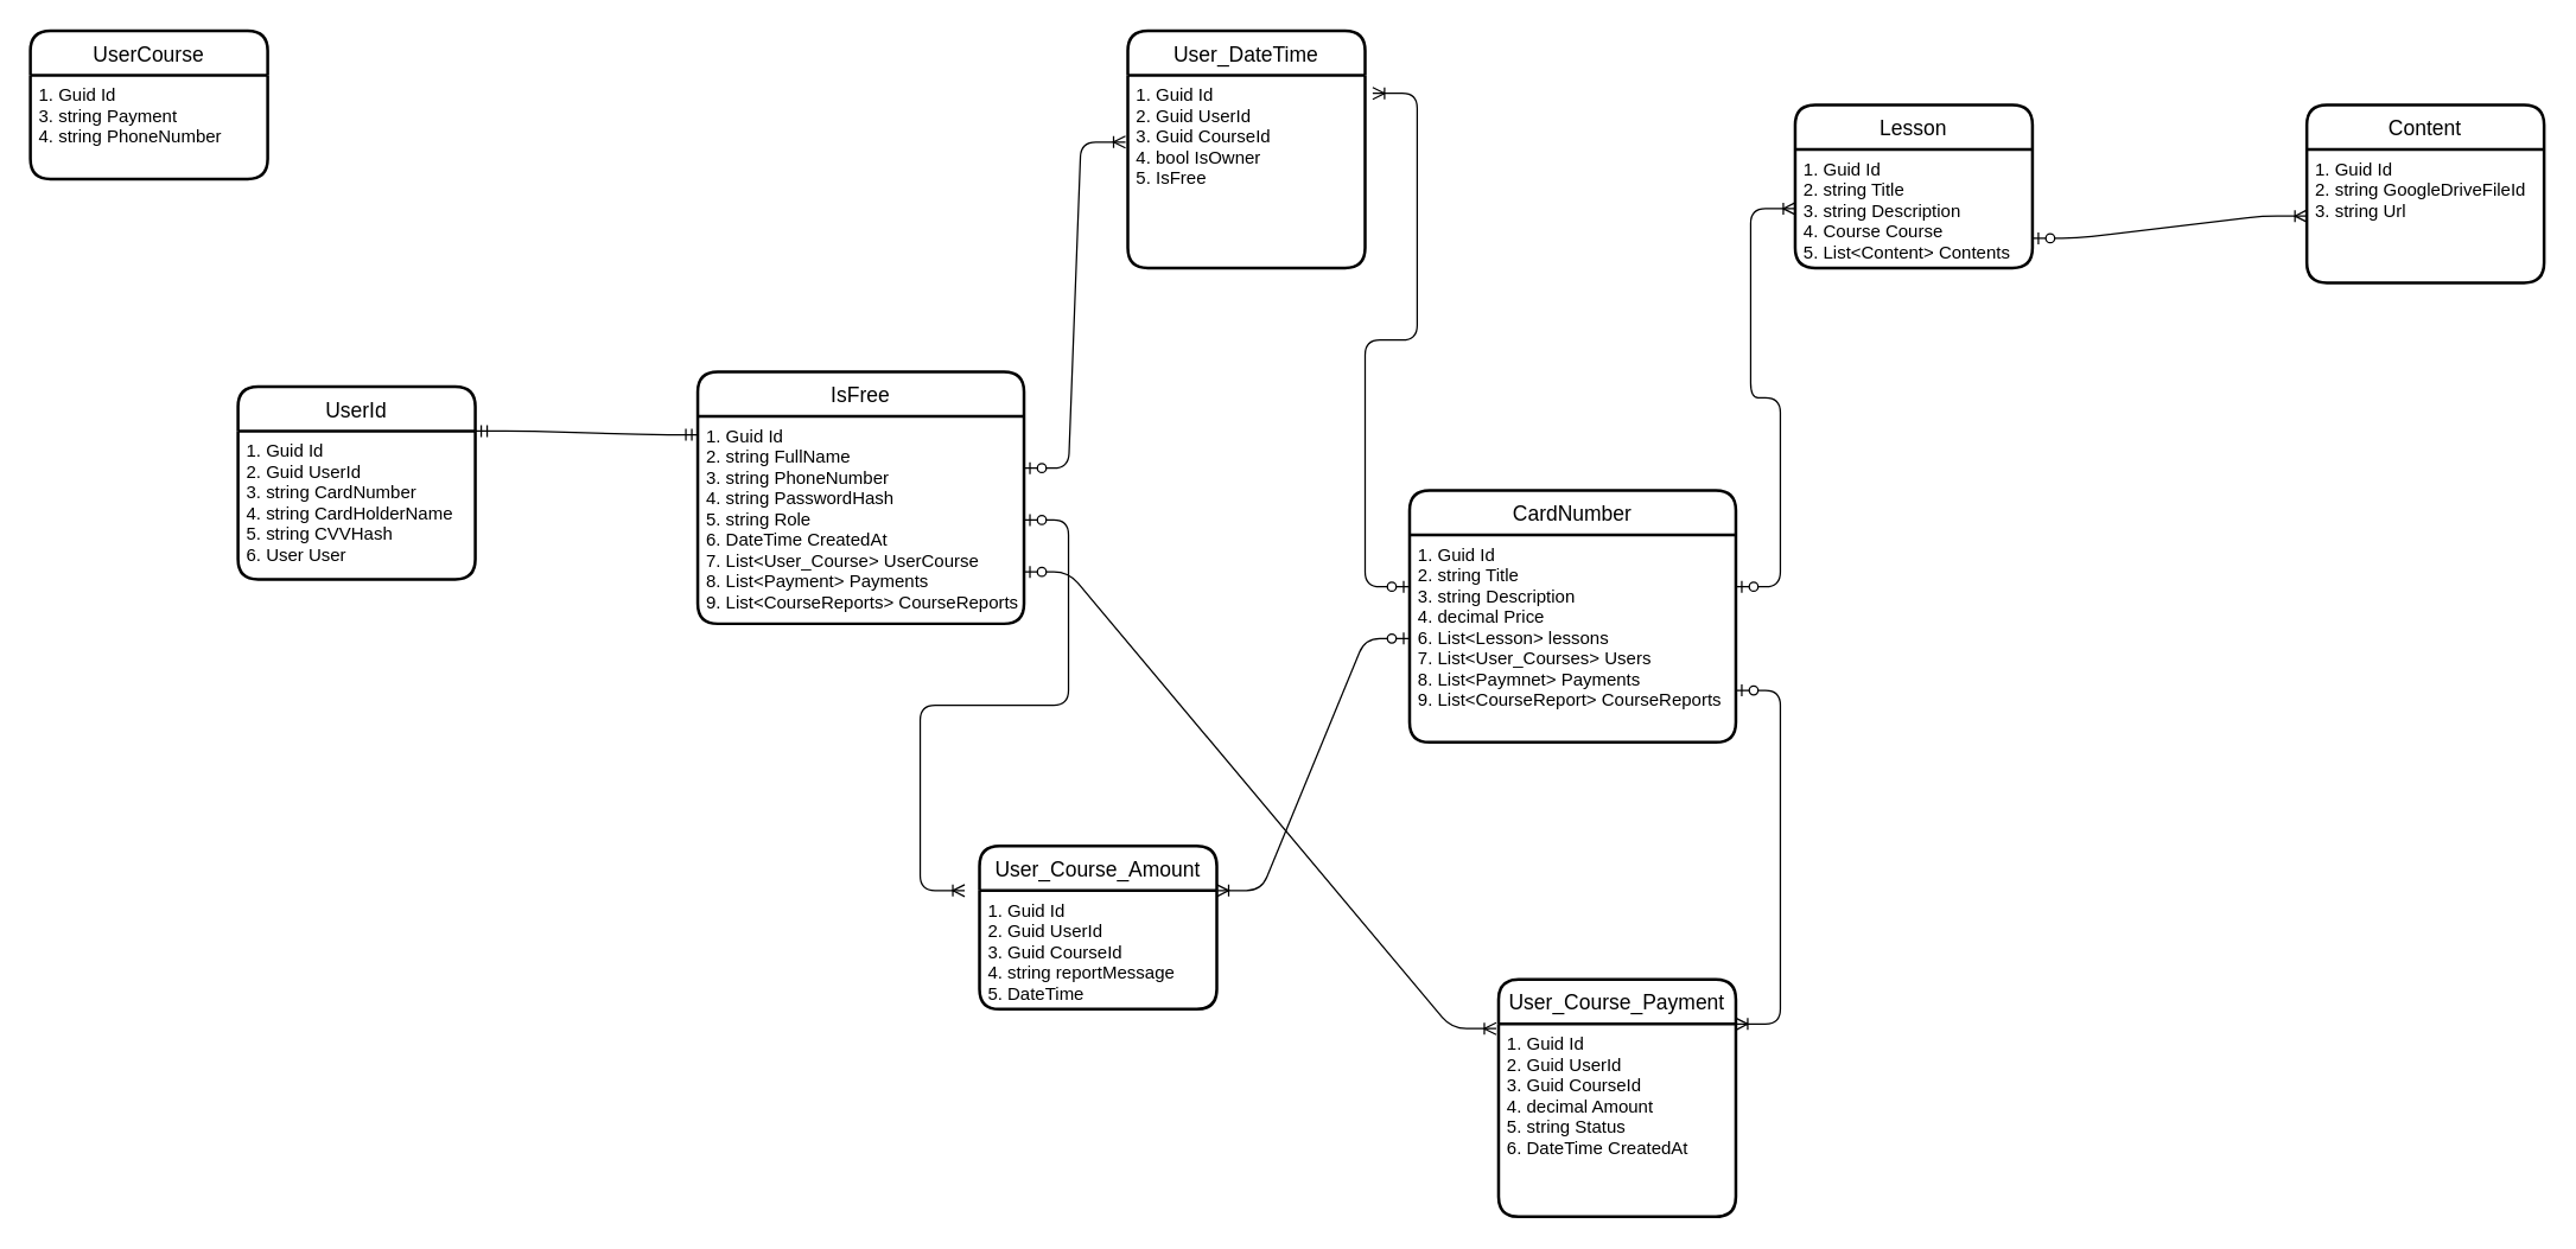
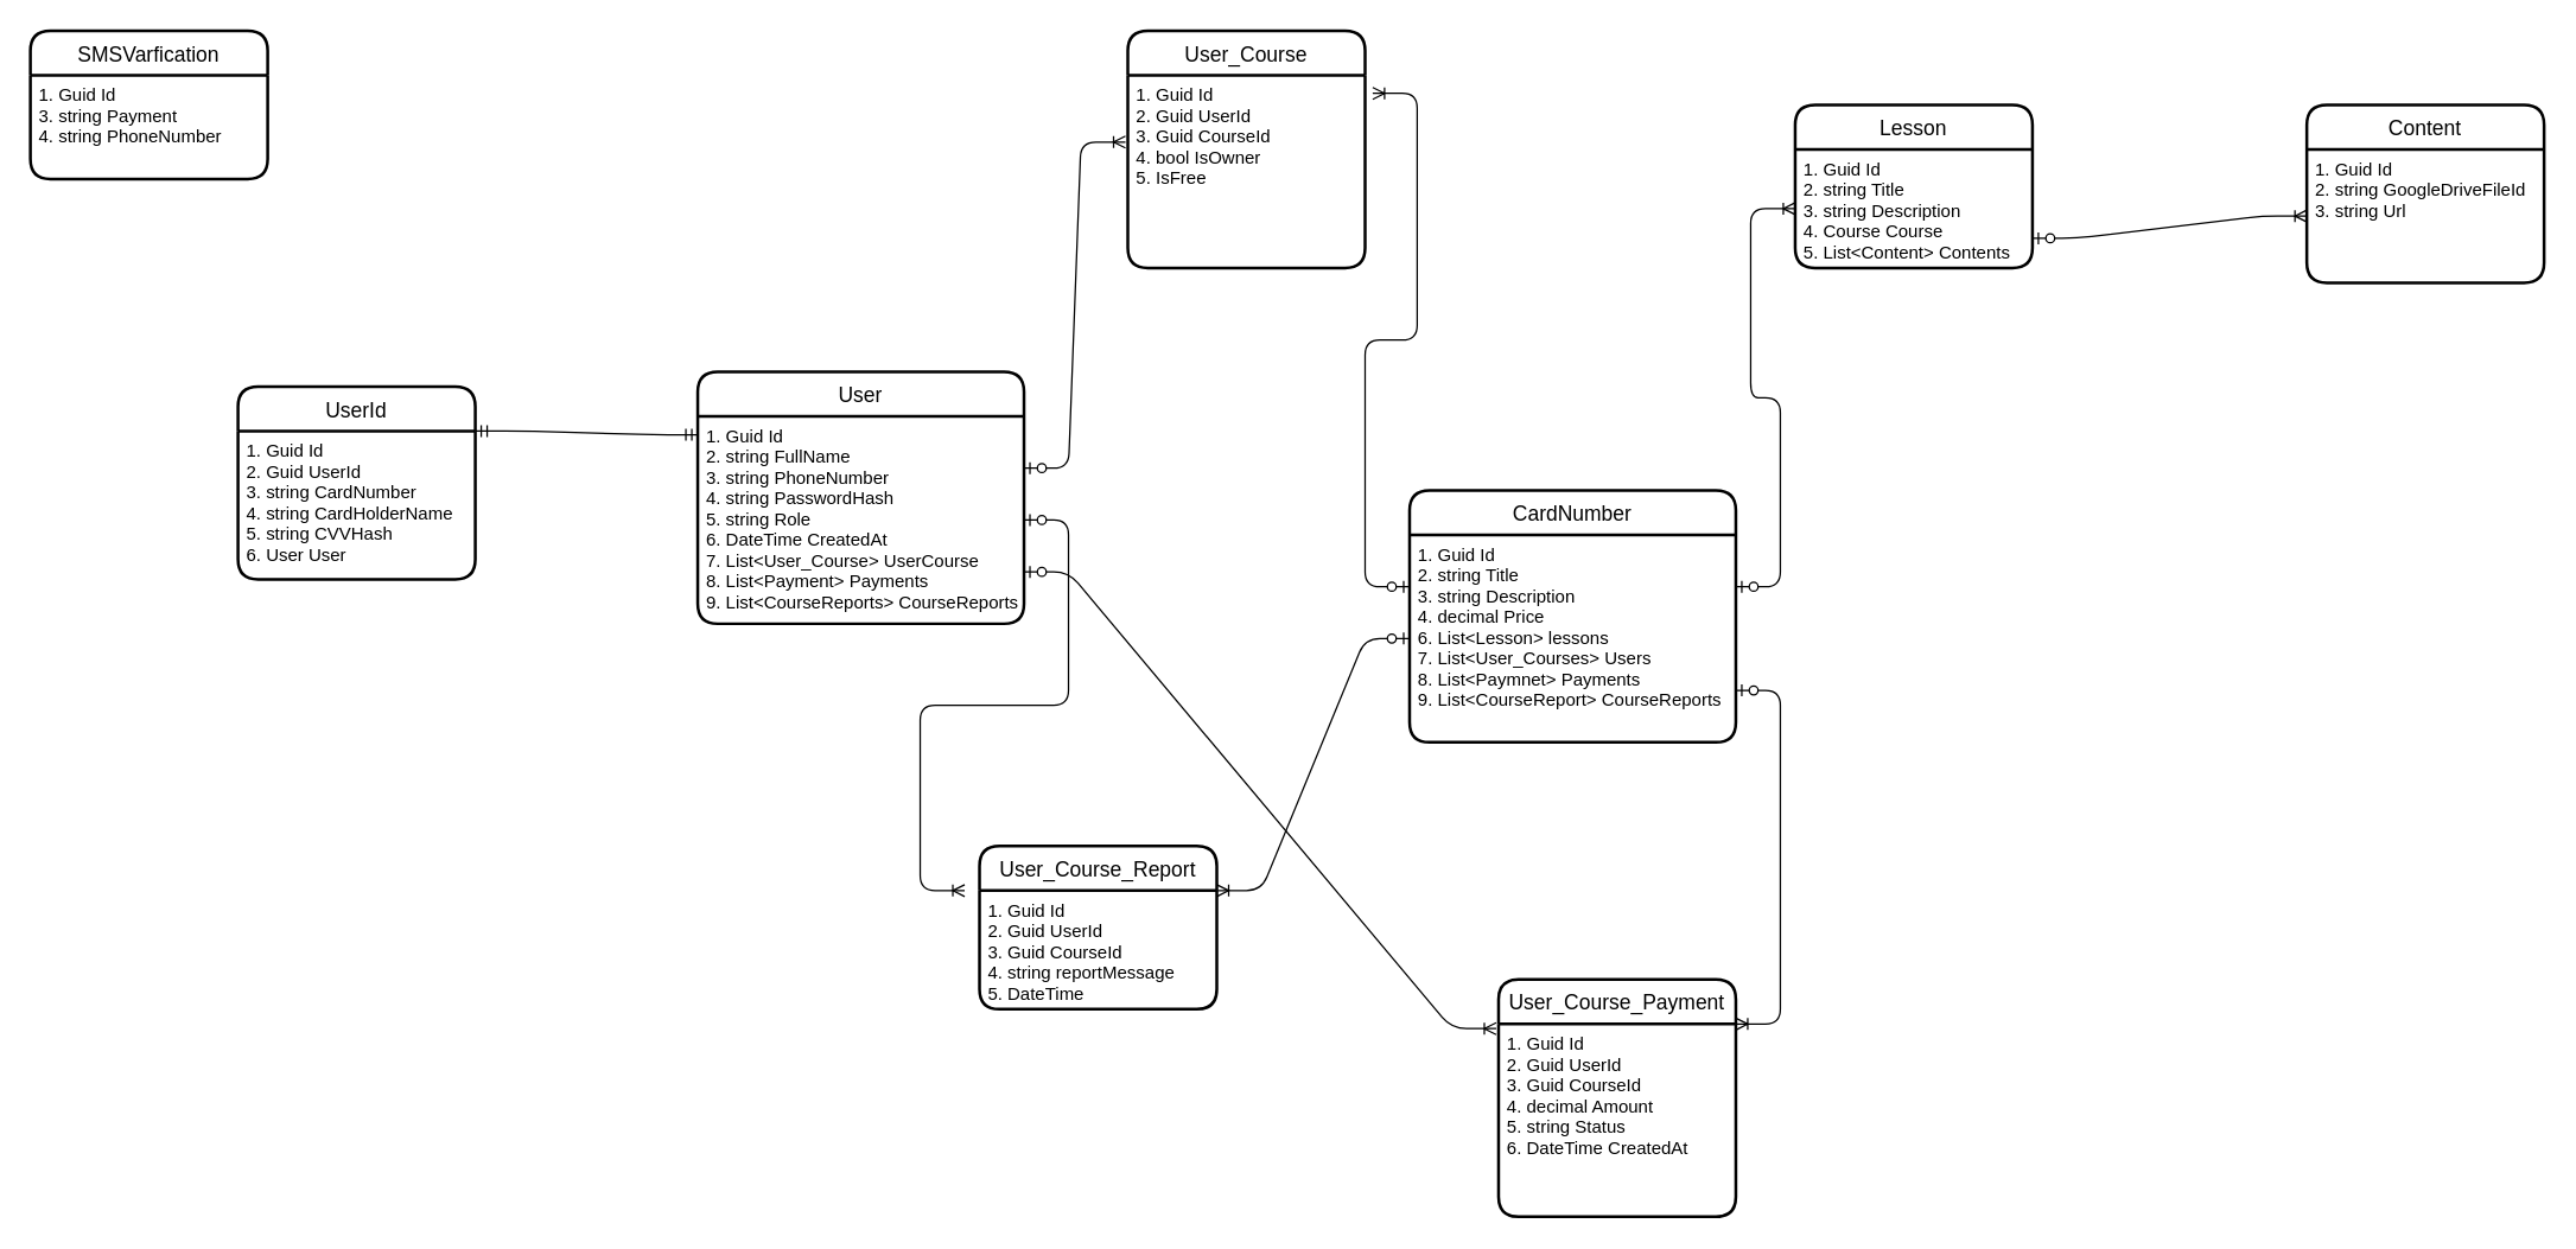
- <mxCell id="8" value="UserCourse" style="swimlane;childLayout=stackLayout;horizontal=1;startSize=30;horizontalStack=0;rounded=1;fontSize=14;fontStyle=0;strokeWidth=2;resizeParent=0;resizeLast=1;shadow=0;dashed=0;align=center;" parent="1" vertex="1"><mxGeometry x="20" y="20" width="160" height="100" as="geometry" /></mxCell>
+ <mxCell id="8" value="SMSVarfication" style="swimlane;childLayout=stackLayout;horizontal=1;startSize=30;horizontalStack=0;rounded=1;fontSize=14;fontStyle=0;strokeWidth=2;resizeParent=0;resizeLast=1;shadow=0;dashed=0;align=center;" parent="1" vertex="1"><mxGeometry x="20" y="20" width="160" height="100" as="geometry" /></mxCell>
- <mxCell id="21" value="User_DateTime" style="swimlane;childLayout=stackLayout;horizontal=1;startSize=30;horizontalStack=0;rounded=1;fontSize=14;fontStyle=0;strokeWidth=2;resizeParent=0;resizeLast=1;shadow=0;dashed=0;align=center;" parent="1" vertex="1"><mxGeometry x="760" y="20" width="160" height="160" as="geometry" /></mxCell>
+ <mxCell id="21" value="User_Course" style="swimlane;childLayout=stackLayout;horizontal=1;startSize=30;horizontalStack=0;rounded=1;fontSize=14;fontStyle=0;strokeWidth=2;resizeParent=0;resizeLast=1;shadow=0;dashed=0;align=center;" parent="1" vertex="1"><mxGeometry x="760" y="20" width="160" height="160" as="geometry" /></mxCell>
- <mxCell id="2" value="IsFree" style="swimlane;childLayout=stackLayout;horizontal=1;startSize=30;horizontalStack=0;rounded=1;fontSize=14;fontStyle=0;strokeWidth=2;resizeParent=0;resizeLast=1;shadow=0;dashed=0;align=center;" parent="1" vertex="1"><mxGeometry x="470" y="250" width="220" height="170" as="geometry" /></mxCell>
+ <mxCell id="2" value="User" style="swimlane;childLayout=stackLayout;horizontal=1;startSize=30;horizontalStack=0;rounded=1;fontSize=14;fontStyle=0;strokeWidth=2;resizeParent=0;resizeLast=1;shadow=0;dashed=0;align=center;" parent="1" vertex="1"><mxGeometry x="470" y="250" width="220" height="170" as="geometry" /></mxCell>
- <mxCell id="12" value="User_Course_Amount" style="swimlane;childLayout=stackLayout;horizontal=1;startSize=30;horizontalStack=0;rounded=1;fontSize=14;fontStyle=0;strokeWidth=2;resizeParent=0;resizeLast=1;shadow=0;dashed=0;align=center;" parent="1" vertex="1"><mxGeometry x="660" y="570" width="160" height="110" as="geometry" /></mxCell>
+ <mxCell id="12" value="User_Course_Report" style="swimlane;childLayout=stackLayout;horizontal=1;startSize=30;horizontalStack=0;rounded=1;fontSize=14;fontStyle=0;strokeWidth=2;resizeParent=0;resizeLast=1;shadow=0;dashed=0;align=center;" parent="1" vertex="1"><mxGeometry x="660" y="570" width="160" height="110" as="geometry" /></mxCell>
